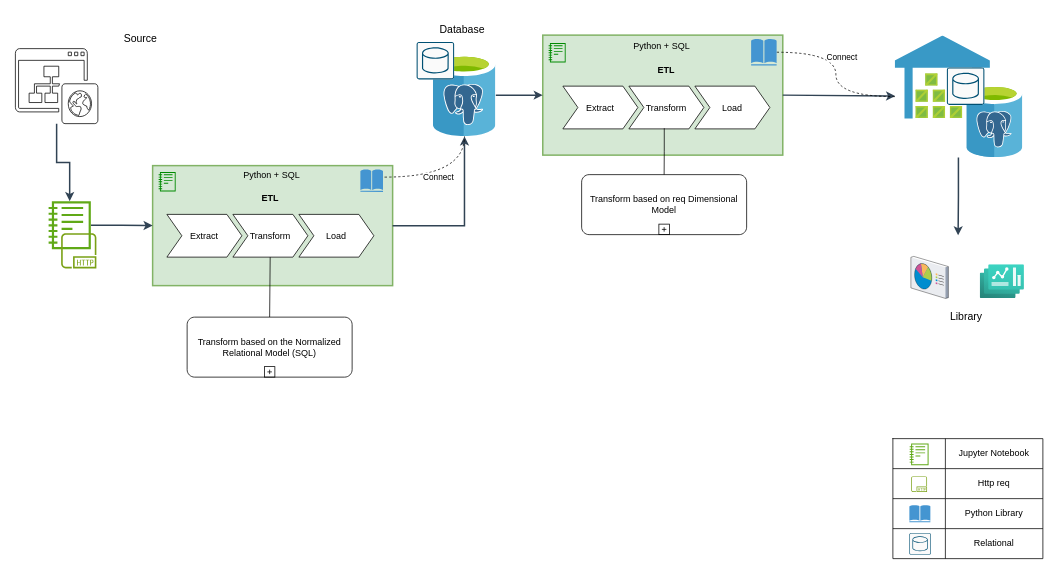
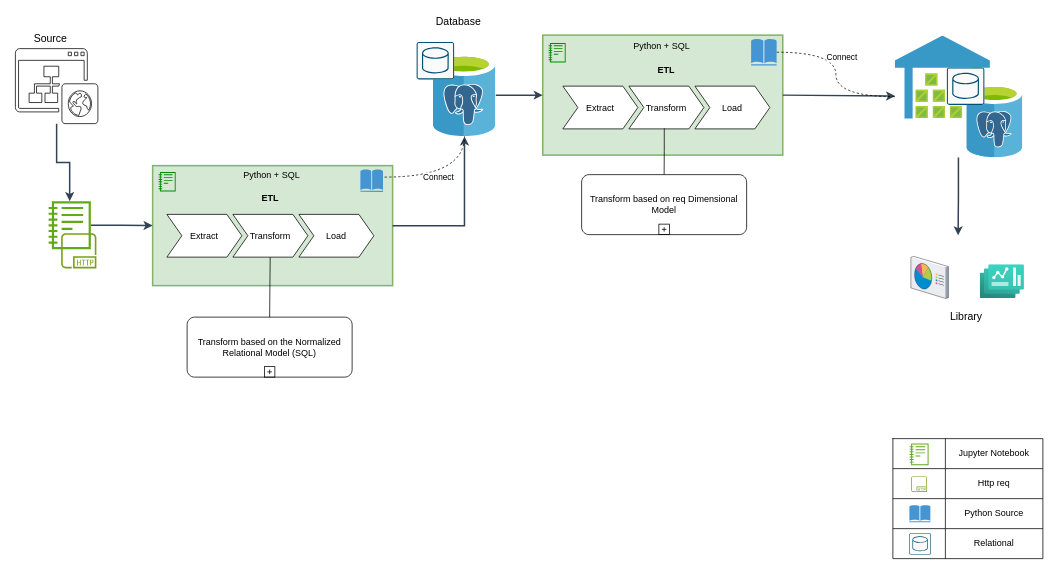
- <mxCell id="64" value="&lt;font style=&quot;font-size: 14px;&quot; face=&quot;Helvetica&quot;&gt;Database&lt;/font&gt;" style="text;strokeColor=none;align=center;fillColor=none;html=1;verticalAlign=middle;whiteSpace=wrap;rounded=0;fontSize=20;fontFamily=Architects Daughter;" parent="1" vertex="1"><mxGeometry x="586" y="20" width="60" height="30" as="geometry" /></mxCell>
+ <mxCell id="64" value="&lt;font style=&quot;font-size: 14px;&quot; face=&quot;Helvetica&quot;&gt;Database&lt;/font&gt;" style="text;strokeColor=none;align=center;fillColor=none;html=1;verticalAlign=middle;whiteSpace=wrap;rounded=0;fontSize=20;fontFamily=Architects Daughter;" parent="1" vertex="1"><mxGeometry x="581" y="10" width="60" height="30" as="geometry" /></mxCell>
- <mxCell id="56" value="&lt;font style=&quot;font-size: 14px;&quot; face=&quot;Helvetica&quot;&gt;Source&amp;nbsp;&lt;/font&gt;" style="text;strokeColor=none;align=center;fillColor=none;html=1;verticalAlign=middle;whiteSpace=wrap;rounded=0;fontSize=20;fontFamily=Architects Daughter;" parent="1" vertex="1"><mxGeometry x="159.37" y="32" width="60" height="30" as="geometry" /></mxCell>
+ <mxCell id="56" value="&lt;font style=&quot;font-size: 14px;&quot; face=&quot;Helvetica&quot;&gt;Source&amp;nbsp;&lt;/font&gt;" style="text;strokeColor=none;align=center;fillColor=none;html=1;verticalAlign=middle;whiteSpace=wrap;rounded=0;fontSize=20;fontFamily=Architects Daughter;" parent="1" vertex="1"><mxGeometry x="39.37" y="32" width="60" height="30" as="geometry" /></mxCell>
- <mxCell id="11" value="Python Library" style="shape=partialRectangle;html=1;whiteSpace=wrap;connectable=0;strokeColor=inherit;overflow=hidden;fillColor=none;top=0;left=0;bottom=0;right=0;pointerEvents=1;rounded=0;" parent="9" vertex="1"><mxGeometry x="70" width="130" height="40" as="geometry"><mxRectangle width="130" height="40" as="alternateBounds" /></mxGeometry></mxCell>
+ <mxCell id="11" value="Python Source" style="shape=partialRectangle;html=1;whiteSpace=wrap;connectable=0;strokeColor=inherit;overflow=hidden;fillColor=none;top=0;left=0;bottom=0;right=0;pointerEvents=1;rounded=0;" parent="9" vertex="1"><mxGeometry x="70" width="130" height="40" as="geometry"><mxRectangle width="130" height="40" as="alternateBounds" /></mxGeometry></mxCell>
